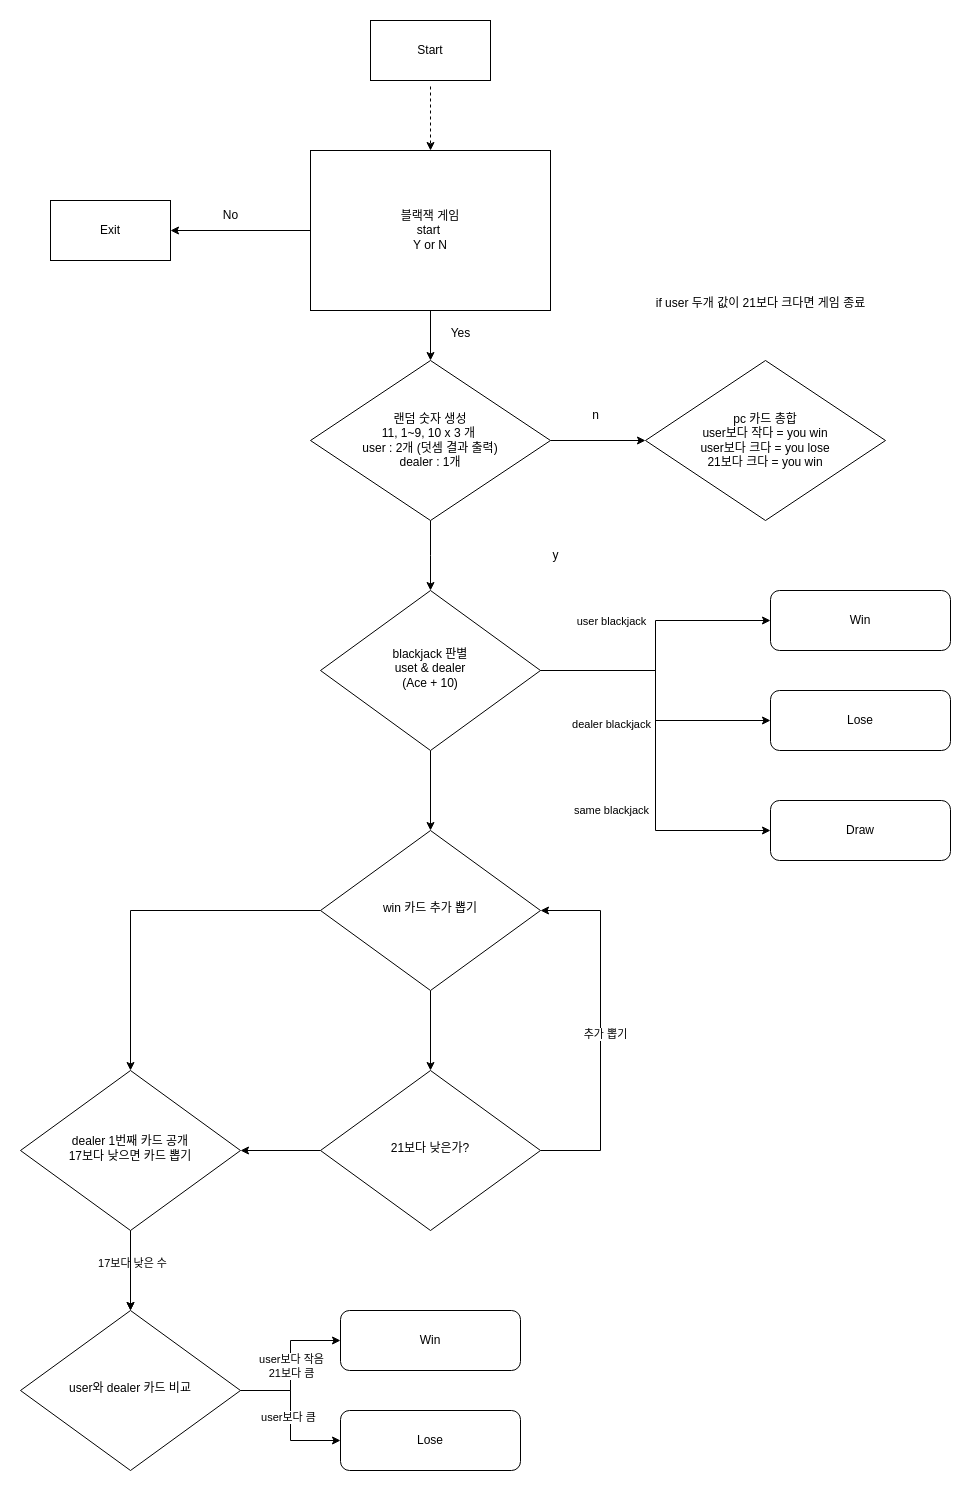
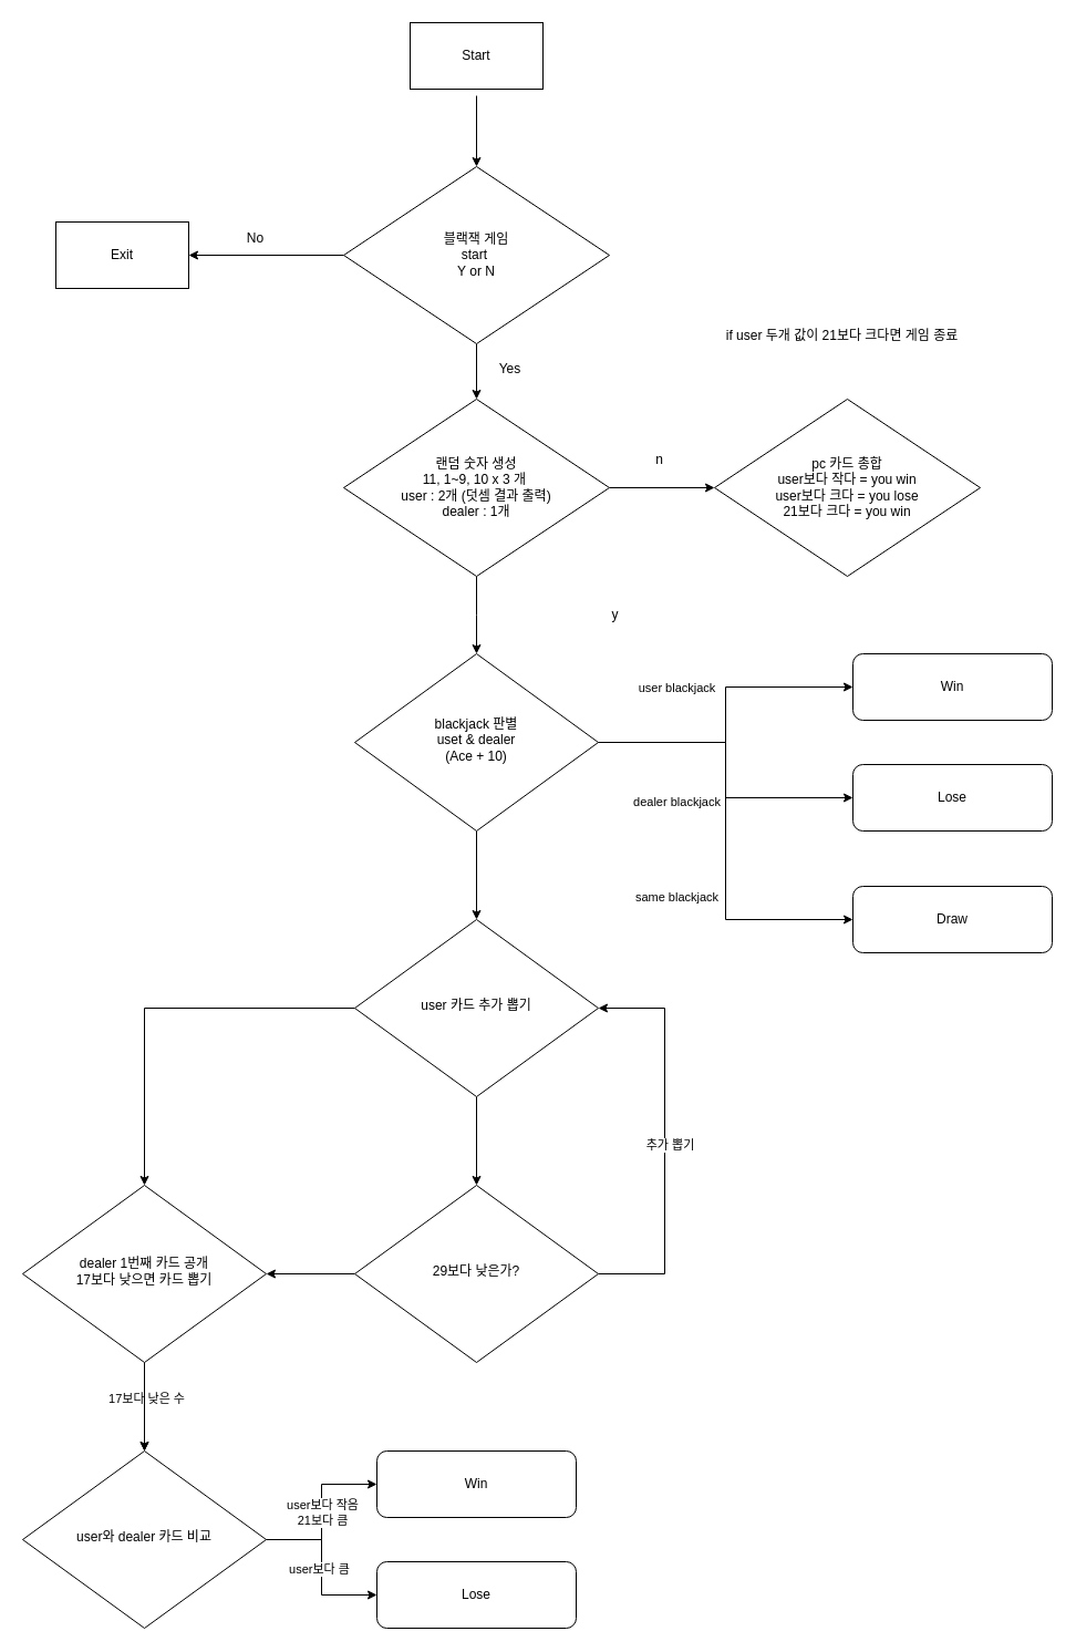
- <mxCell id="2" style="edgeStyle=none;html=1;exitX=0.5;exitY=1;exitDx=0;exitDy=0;entryX=0.5;entryY=0;entryDx=0;entryDy=0;dashed=1;" parent="1" source="6" target="5" edge="1"><mxGeometry relative="1" as="geometry" /></mxCell>
+ <mxCell id="2" style="edgeStyle=none;html=1;exitX=0.5;exitY=1;exitDx=0;exitDy=0;entryX=0.5;entryY=0;entryDx=0;entryDy=0;" parent="1" source="6" target="5" edge="1"><mxGeometry relative="1" as="geometry" /></mxCell>
- <mxCell id="5" value="블랙잭 게임&lt;br&gt;start&amp;nbsp;&lt;br&gt;Y or N" style="whiteSpace=wrap;html=1;fontFamily=Helvetica;fontSize=12;fontColor=default;align=center;strokeColor=default;strokeWidth=1;fillColor=default;rounded=0;" parent="1" vertex="1"><mxGeometry x="310" y="150" width="240" height="160" as="geometry" /></mxCell>
+ <mxCell id="5" value="블랙잭 게임&lt;br&gt;start&amp;nbsp;&lt;br&gt;Y or N" style="rhombus;whiteSpace=wrap;html=1;fontFamily=Helvetica;fontSize=12;fontColor=default;align=center;strokeColor=default;strokeWidth=1;fillColor=default;" parent="1" vertex="1"><mxGeometry x="310" y="150" width="240" height="160" as="geometry" /></mxCell>
- <mxCell id="31" value="win 카드 추가 뽑기" style="rhombus;whiteSpace=wrap;html=1;shadow=0;fontFamily=Helvetica;fontSize=12;align=center;strokeWidth=1;spacing=6;spacingTop=-4;" parent="1" vertex="1"><mxGeometry x="320" y="830" width="220" height="160" as="geometry" /></mxCell>
+ <mxCell id="31" value="user 카드 추가 뽑기" style="rhombus;whiteSpace=wrap;html=1;shadow=0;fontFamily=Helvetica;fontSize=12;align=center;strokeWidth=1;spacing=6;spacingTop=-4;" parent="1" vertex="1"><mxGeometry x="320" y="830" width="220" height="160" as="geometry" /></mxCell>
- <mxCell id="39" value="21보다 낮은가?" style="rhombus;whiteSpace=wrap;html=1;shadow=0;fontFamily=Helvetica;fontSize=12;align=center;strokeWidth=1;spacing=6;spacingTop=-4;" parent="1" vertex="1"><mxGeometry x="320" y="1070" width="220" height="160" as="geometry" /></mxCell>
+ <mxCell id="39" value="29보다 낮은가?" style="rhombus;whiteSpace=wrap;html=1;shadow=0;fontFamily=Helvetica;fontSize=12;align=center;strokeWidth=1;spacing=6;spacingTop=-4;" parent="1" vertex="1"><mxGeometry x="320" y="1070" width="220" height="160" as="geometry" /></mxCell>
